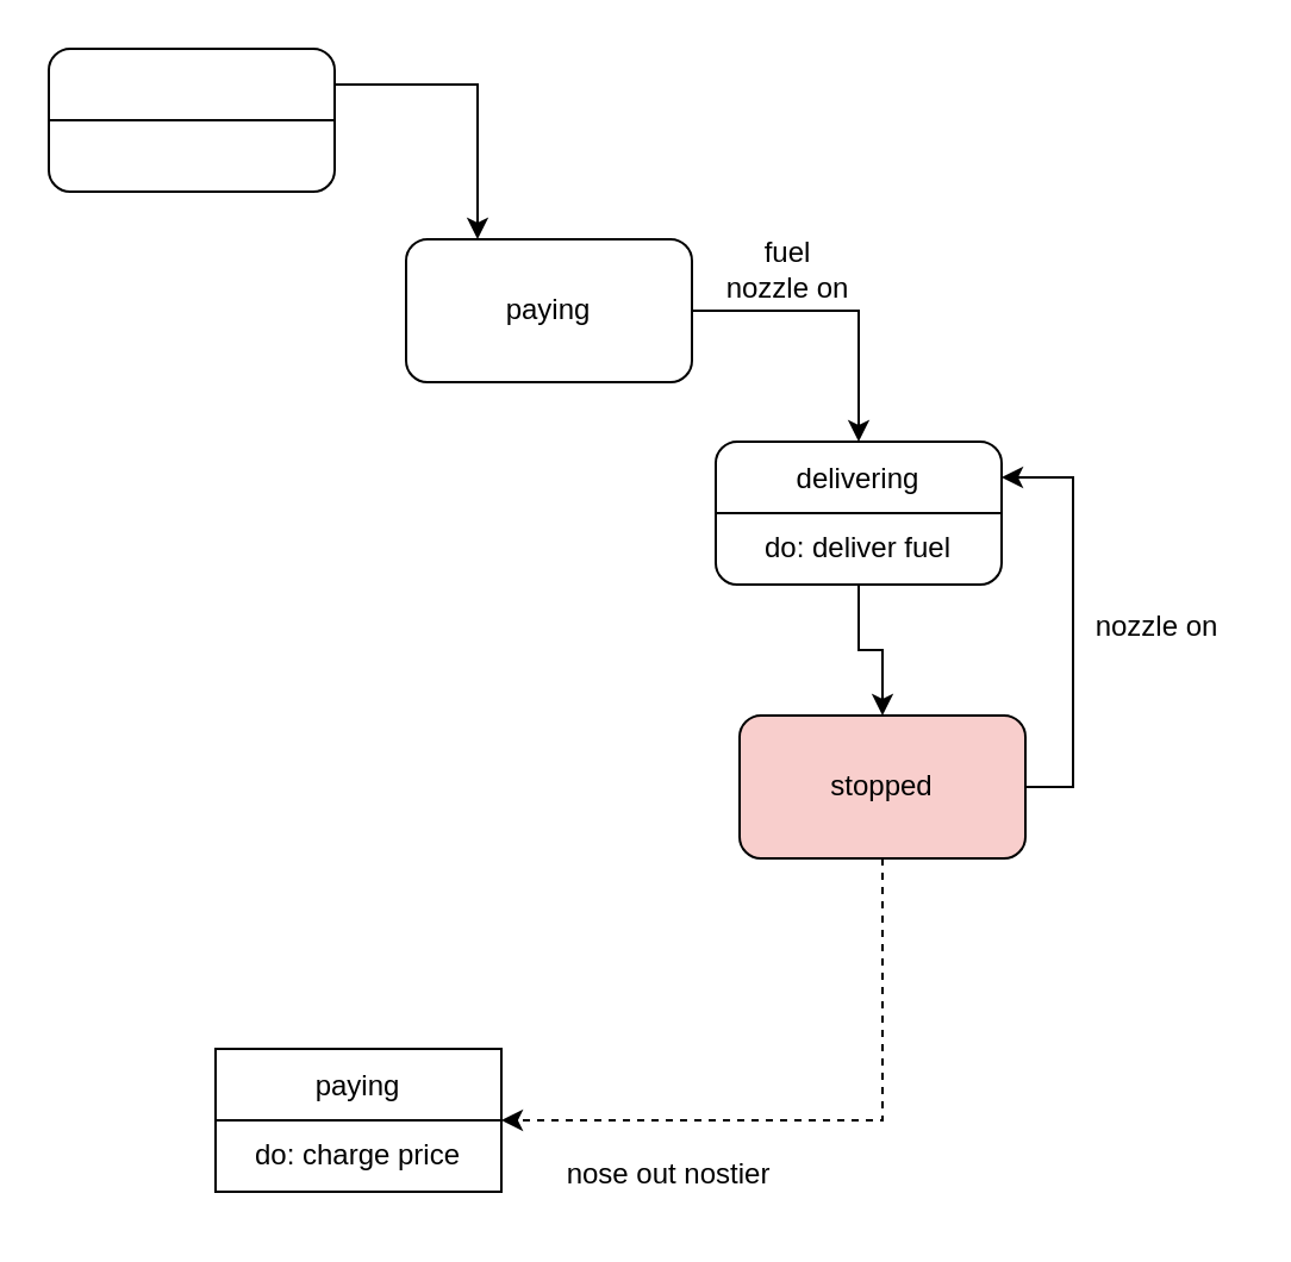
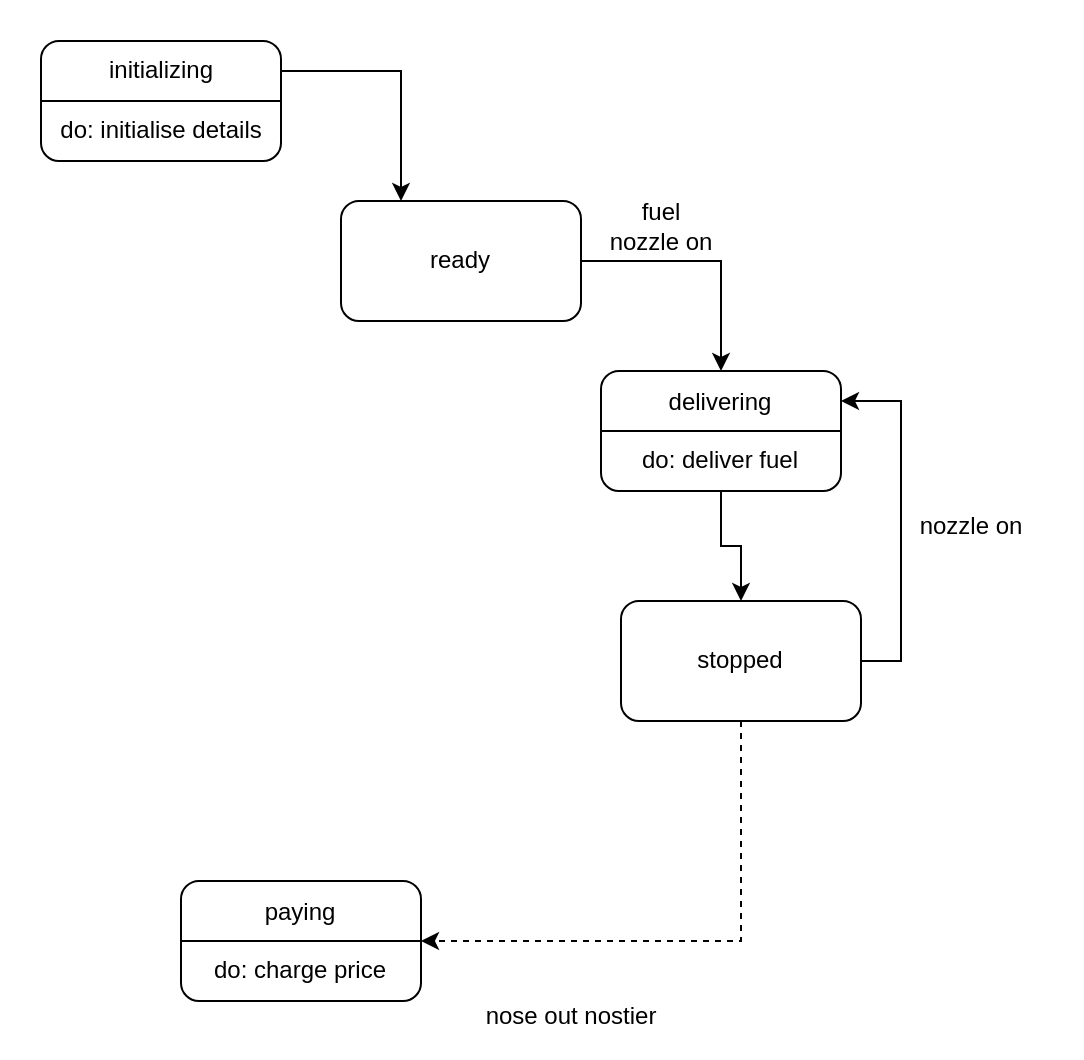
+ <mxCell id="7" value="initializing" style="text;html=1;align=center;verticalAlign=middle;resizable=0;points=[];autosize=1;strokeColor=none;fillColor=none;" vertex="1" parent="1"><mxGeometry x="40" y="20" width="80" height="30" as="geometry" /></mxCell>
+ <mxCell id="8" value="do: initialise details" style="text;html=1;align=center;verticalAlign=middle;resizable=0;points=[];autosize=1;strokeColor=none;fillColor=none;" vertex="1" parent="1"><mxGeometry x="20" y="50" width="120" height="30" as="geometry" /></mxCell>
- <mxCell id="6" value="paying" style="rounded=1;whiteSpace=wrap;html=1;" vertex="1" parent="1"><mxGeometry x="170" y="100" width="120" height="60" as="geometry" /></mxCell>
+ <mxCell id="6" value="ready" style="rounded=1;whiteSpace=wrap;html=1;" vertex="1" parent="1"><mxGeometry x="170" y="100" width="120" height="60" as="geometry" /></mxCell>
- <mxCell id="15" value="stopped" style="rounded=1;whiteSpace=wrap;html=1;fillColor=#f8cecc;" vertex="1" parent="1"><mxGeometry x="310" y="300" width="120" height="60" as="geometry" /></mxCell>
+ <mxCell id="15" value="stopped" style="rounded=1;whiteSpace=wrap;html=1;" vertex="1" parent="1"><mxGeometry x="310" y="300" width="120" height="60" as="geometry" /></mxCell>
- <mxCell id="17" value="paying&lt;br&gt;&lt;br&gt;do: charge price" style="whiteSpace=wrap;html=1;rounded=0;" vertex="1" parent="1"><mxGeometry x="90" y="440" width="120" height="60" as="geometry" /></mxCell>
+ <mxCell id="17" value="paying&lt;br&gt;&lt;br&gt;do: charge price" style="rounded=1;whiteSpace=wrap;html=1;" vertex="1" parent="1"><mxGeometry x="90" y="440" width="120" height="60" as="geometry" /></mxCell>
- <mxCell id="19" value="nose out nostier" style="text;html=1;align=center;verticalAlign=middle;resizable=0;points=[];autosize=1;strokeColor=none;fillColor=none;" vertex="1" parent="1"><mxGeometry x="225" y="478" width="110" height="30" as="geometry" /></mxCell>
+ <mxCell id="19" value="nose out nostier" style="text;html=1;align=center;verticalAlign=middle;resizable=0;points=[];autosize=1;strokeColor=none;fillColor=none;" vertex="1" parent="1"><mxGeometry x="230" y="493" width="110" height="30" as="geometry" /></mxCell>
